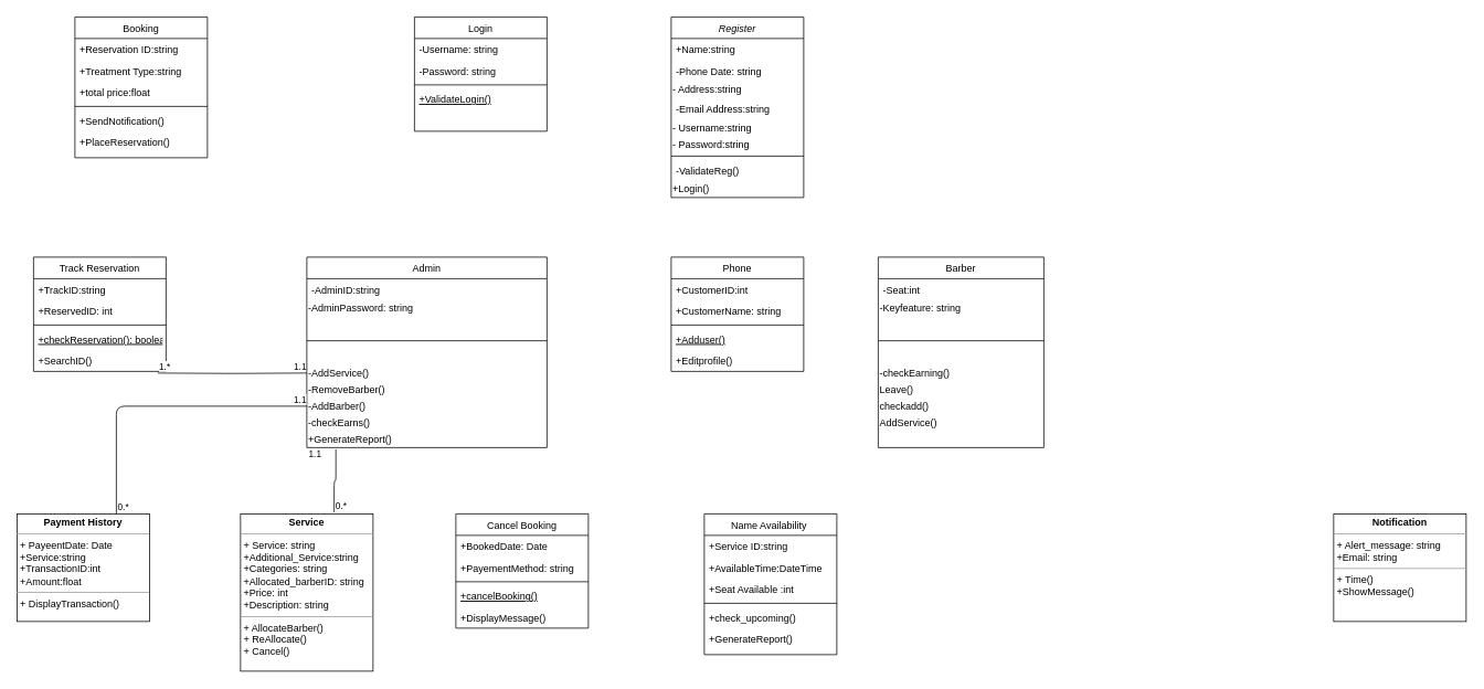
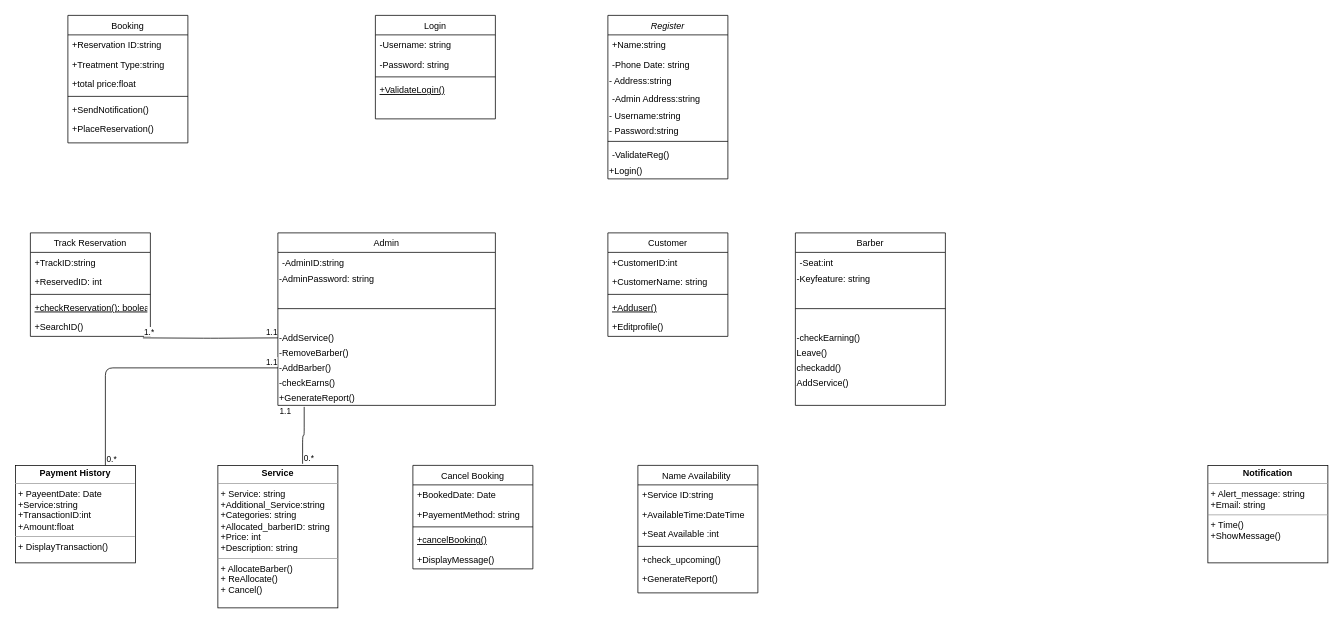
- <mxCell id="27" value="-Email Address:string" style="text;align=left;verticalAlign=top;spacingLeft=4;spacingRight=4;overflow=hidden;rotatable=0;points=[[0,0.5],[1,0.5]];portConstraint=eastwest;rounded=0;shadow=0;html=0;" vertex="1" parent="23"><mxGeometry y="98" width="160" height="26" as="geometry" /></mxCell>
+ <mxCell id="27" value="-Admin Address:string" style="text;align=left;verticalAlign=top;spacingLeft=4;spacingRight=4;overflow=hidden;rotatable=0;points=[[0,0.5],[1,0.5]];portConstraint=eastwest;rounded=0;shadow=0;html=0;" vertex="1" parent="23"><mxGeometry y="98" width="160" height="26" as="geometry" /></mxCell>
- <mxCell id="63" value="Phone" style="swimlane;fontStyle=0;align=center;verticalAlign=top;childLayout=stackLayout;horizontal=1;startSize=26;horizontalStack=0;resizeParent=1;resizeLast=0;collapsible=1;marginBottom=0;rounded=0;shadow=0;strokeWidth=1;" vertex="1" parent="1"><mxGeometry x="810" y="310" width="160" height="138" as="geometry"><mxRectangle x="130" y="380" width="160" height="26" as="alternateBounds" /></mxGeometry></mxCell>
+ <mxCell id="63" value="Customer" style="swimlane;fontStyle=0;align=center;verticalAlign=top;childLayout=stackLayout;horizontal=1;startSize=26;horizontalStack=0;resizeParent=1;resizeLast=0;collapsible=1;marginBottom=0;rounded=0;shadow=0;strokeWidth=1;" vertex="1" parent="1"><mxGeometry x="810" y="310" width="160" height="138" as="geometry"><mxRectangle x="130" y="380" width="160" height="26" as="alternateBounds" /></mxGeometry></mxCell>
